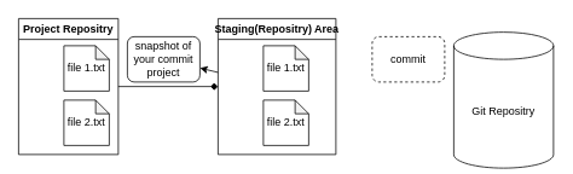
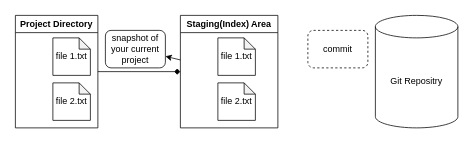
- <mxCell id="4" value="Project Repositry" style="swimlane;" parent="1" vertex="1"><mxGeometry x="20" y="20" width="110" height="150" as="geometry" /></mxCell>
+ <mxCell id="4" value="Project Directory" style="swimlane;" parent="1" vertex="1"><mxGeometry x="20" y="20" width="110" height="150" as="geometry" /></mxCell>
- <mxCell id="9" value="Staging(Repositry) Area" style="swimlane;" parent="1" vertex="1"><mxGeometry x="240" y="20" width="130" height="150" as="geometry" /></mxCell>
+ <mxCell id="9" value="Staging(Index) Area" style="swimlane;" parent="1" vertex="1"><mxGeometry x="240" y="20" width="130" height="150" as="geometry" /></mxCell>
- <mxCell id="13" value="snapshot of your commit project" style="rounded=1;whiteSpace=wrap;html=1;" vertex="1" parent="1"><mxGeometry x="140" y="40" width="80" height="50" as="geometry" /></mxCell>
+ <mxCell id="13" value="snapshot of your current project" style="rounded=1;whiteSpace=wrap;html=1;" vertex="1" parent="1"><mxGeometry x="140" y="40" width="80" height="50" as="geometry" /></mxCell>
- <mxCell id="2" value="Git Repositry" style="shape=cylinder3;whiteSpace=wrap;html=1;boundedLbl=1;backgroundOutline=1;size=15;" parent="1" vertex="1"><mxGeometry x="500" y="35" width="110" height="150" as="geometry" /></mxCell>
+ <mxCell id="2" value="Git Repositry" style="shape=cylinder3;whiteSpace=wrap;html=1;boundedLbl=1;backgroundOutline=1;size=15;" parent="1" vertex="1"><mxGeometry x="500" y="20" width="110" height="150" as="geometry" /></mxCell>
